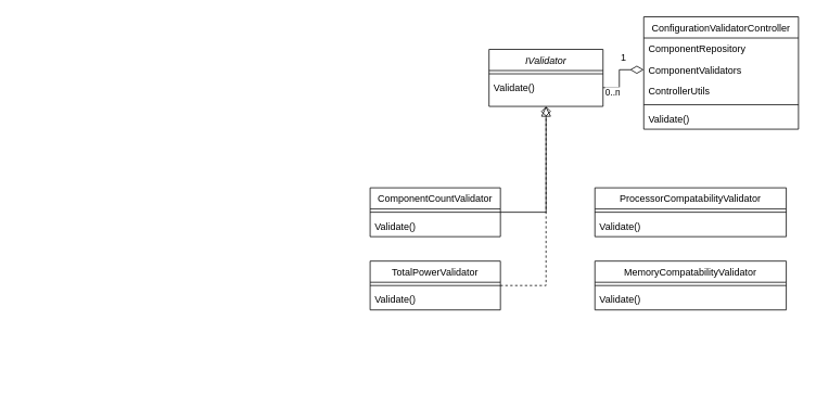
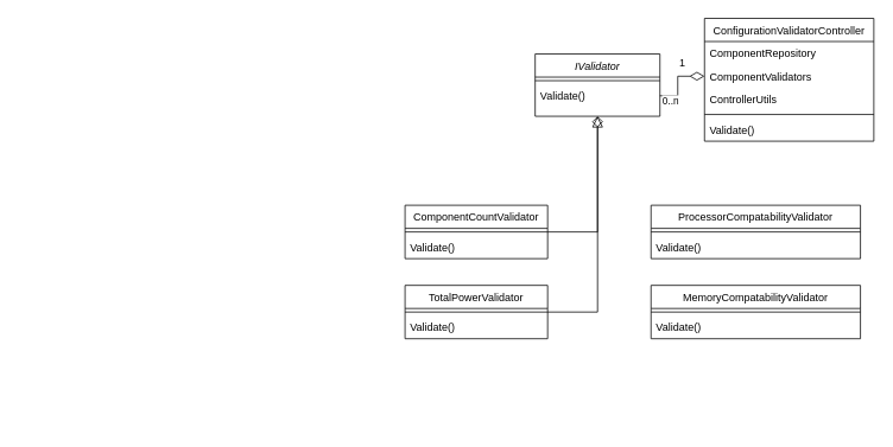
- <mxCell id="27" value="" style="endArrow=block;endSize=10;endFill=0;shadow=0;strokeWidth=1;rounded=0;edgeStyle=elbowEdgeStyle;elbow=vertical;entryX=0.5;entryY=1;entryDx=0;entryDy=0;exitX=1;exitY=0.5;exitDx=0;exitDy=0;dashed=1;" edge="1" parent="1" source="23" target="10"><mxGeometry width="160" relative="1" as="geometry"><mxPoint x="560" y="330" as="sourcePoint" /><mxPoint x="610" y="210" as="targetPoint" /><Array as="points"><mxPoint x="630" y="350" /><mxPoint x="230" y="480" /><mxPoint y="130" x="120" /><mxPoint x="40" y="160" /></Array></mxGeometry></mxCell>
+ <mxCell id="27" value="" style="endArrow=block;endSize=10;endFill=0;shadow=0;strokeWidth=1;rounded=0;edgeStyle=elbowEdgeStyle;elbow=vertical;entryX=0.5;entryY=1;entryDx=0;entryDy=0;exitX=1;exitY=0.5;exitDx=0;exitDy=0;" edge="1" parent="1" source="23" target="10"><mxGeometry width="160" relative="1" as="geometry"><mxPoint x="560" y="330" as="sourcePoint" /><mxPoint x="610" y="210" as="targetPoint" /><Array as="points"><mxPoint x="630" y="350" /><mxPoint x="230" y="480" /><mxPoint y="130" x="120" /><mxPoint x="40" y="160" /></Array></mxGeometry></mxCell>
